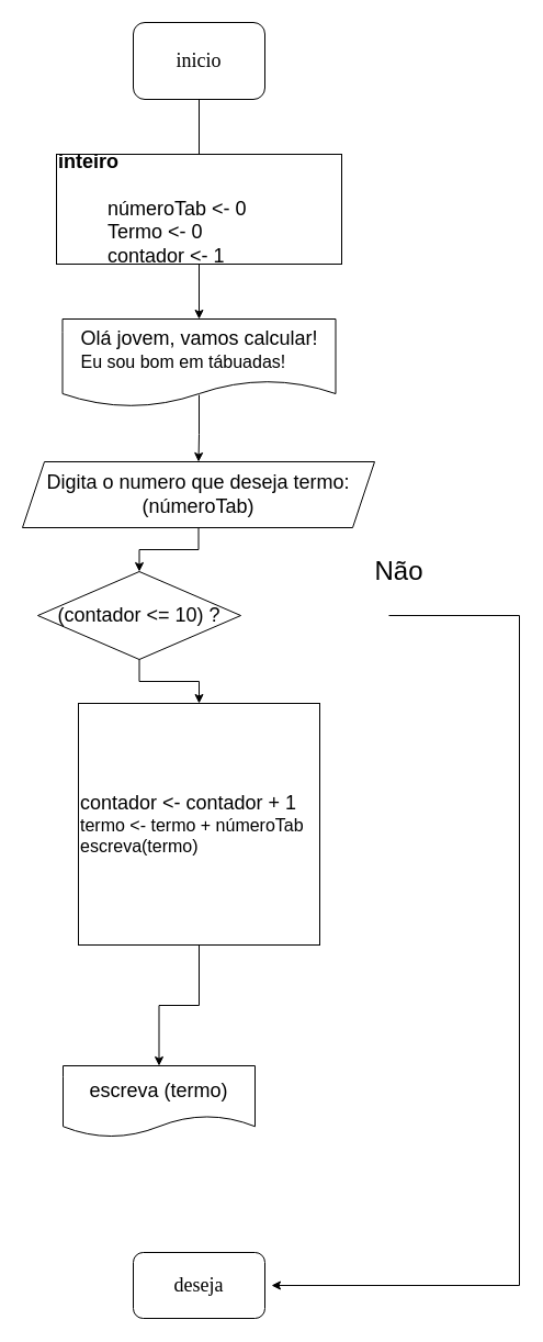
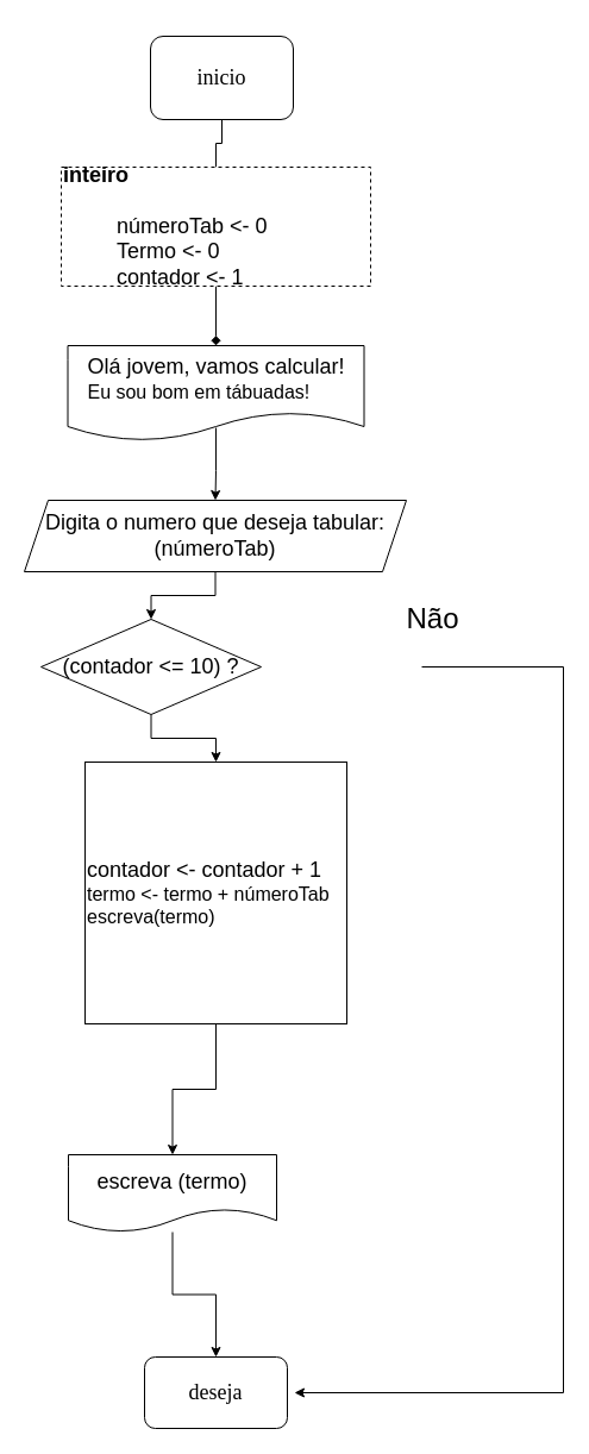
- <mxCell id="3" value="&lt;font face=&quot;Comic Sans MS&quot; style=&quot;font-size: 18px;&quot;&gt;inicio&lt;/font&gt;" style="rounded=1;whiteSpace=wrap;html=1;" vertex="1" parent="1"><mxGeometry x="121" y="20" width="120" height="70" as="geometry" /></mxCell>
+ <mxCell id="3" value="&lt;font face=&quot;Comic Sans MS&quot; style=&quot;font-size: 18px;&quot;&gt;inicio&lt;/font&gt;" style="rounded=1;whiteSpace=wrap;html=1;" vertex="1" parent="1"><mxGeometry x="126" y="30" width="120" height="70" as="geometry" /></mxCell>
- <mxCell id="6" value="&lt;font style=&quot;font-size: 18px;&quot;&gt;&lt;b&gt;inteiro&lt;/b&gt;&lt;br&gt;&amp;nbsp;&amp;nbsp;&amp;nbsp;&amp;nbsp;&lt;br&gt;&amp;nbsp;&amp;nbsp;&amp;nbsp;&amp;nbsp;&lt;span style=&quot;white-space: pre;&quot;&gt;&#09;&lt;/span&gt;&amp;nbsp;númeroTab &amp;lt;- 0&lt;br&gt;&amp;nbsp;&amp;nbsp;&amp;nbsp;&lt;span style=&quot;white-space: pre;&quot;&gt;&#09;&lt;/span&gt;&amp;nbsp;Termo &amp;lt;- 0&amp;nbsp;&amp;nbsp;&amp;nbsp;&amp;nbsp;&lt;br&gt;&amp;nbsp;&amp;nbsp;&amp;nbsp;&lt;span style=&quot;white-space: pre;&quot;&gt;&#09;&amp;nbsp;&lt;/span&gt;contador &amp;lt;- 1&lt;/font&gt;" style="rounded=0;whiteSpace=wrap;html=1;align=left;" vertex="1" parent="1"><mxGeometry x="51" y="140" width="260" height="100" as="geometry" /></mxCell>
+ <mxCell id="6" value="&lt;font style=&quot;font-size: 18px;&quot;&gt;&lt;b&gt;inteiro&lt;/b&gt;&lt;br&gt;&amp;nbsp;&amp;nbsp;&amp;nbsp;&amp;nbsp;&lt;br&gt;&amp;nbsp;&amp;nbsp;&amp;nbsp;&amp;nbsp;&lt;span style=&quot;white-space: pre;&quot;&gt;&#09;&lt;/span&gt;&amp;nbsp;númeroTab &amp;lt;- 0&lt;br&gt;&amp;nbsp;&amp;nbsp;&amp;nbsp;&lt;span style=&quot;white-space: pre;&quot;&gt;&#09;&lt;/span&gt;&amp;nbsp;Termo &amp;lt;- 0&amp;nbsp;&amp;nbsp;&amp;nbsp;&amp;nbsp;&lt;br&gt;&amp;nbsp;&amp;nbsp;&amp;nbsp;&lt;span style=&quot;white-space: pre;&quot;&gt;&#09;&amp;nbsp;&lt;/span&gt;contador &amp;lt;- 1&lt;/font&gt;" style="rounded=0;whiteSpace=wrap;html=1;align=left;dashed=1;" vertex="1" parent="1"><mxGeometry x="51" y="140" width="260" height="100" as="geometry" /></mxCell>
- <mxCell id="5" style="edgeStyle=orthogonalEdgeStyle;rounded=0;orthogonalLoop=1;jettySize=auto;html=1;entryX=0.5;entryY=0;entryDx=0;entryDy=0;" edge="1" parent="1" source="6" target="8"><mxGeometry relative="1" as="geometry" /></mxCell>
+ <mxCell id="5" style="edgeStyle=orthogonalEdgeStyle;rounded=0;orthogonalLoop=1;jettySize=auto;html=1;entryX=0.5;entryY=0;entryDx=0;entryDy=0;endArrow=diamond;" edge="1" parent="1" source="6" target="8"><mxGeometry relative="1" as="geometry" /></mxCell>
- <mxCell id="10" value="&lt;font style=&quot;font-size: 18px;&quot;&gt;Digita o numero que deseja termo:&lt;br&gt;(númeroTab)&lt;/font&gt;" style="shape=parallelogram;perimeter=parallelogramPerimeter;whiteSpace=wrap;html=1;fixedSize=1;" vertex="1" parent="1"><mxGeometry x="20" y="420" width="321" height="60" as="geometry" /></mxCell>
+ <mxCell id="10" value="&lt;font style=&quot;font-size: 18px;&quot;&gt;Digita o numero que deseja tabular:&lt;br&gt;(númeroTab)&lt;/font&gt;" style="shape=parallelogram;perimeter=parallelogramPerimeter;whiteSpace=wrap;html=1;fixedSize=1;" vertex="1" parent="1"><mxGeometry x="20" y="420" width="321" height="60" as="geometry" /></mxCell>
+ <mxCell id="17" style="edgeStyle=orthogonalEdgeStyle;rounded=0;orthogonalLoop=1;jettySize=auto;html=1;entryX=0.5;entryY=0;entryDx=0;entryDy=0;" edge="1" parent="1" source="18" target="4"><mxGeometry relative="1" as="geometry" /></mxCell>
